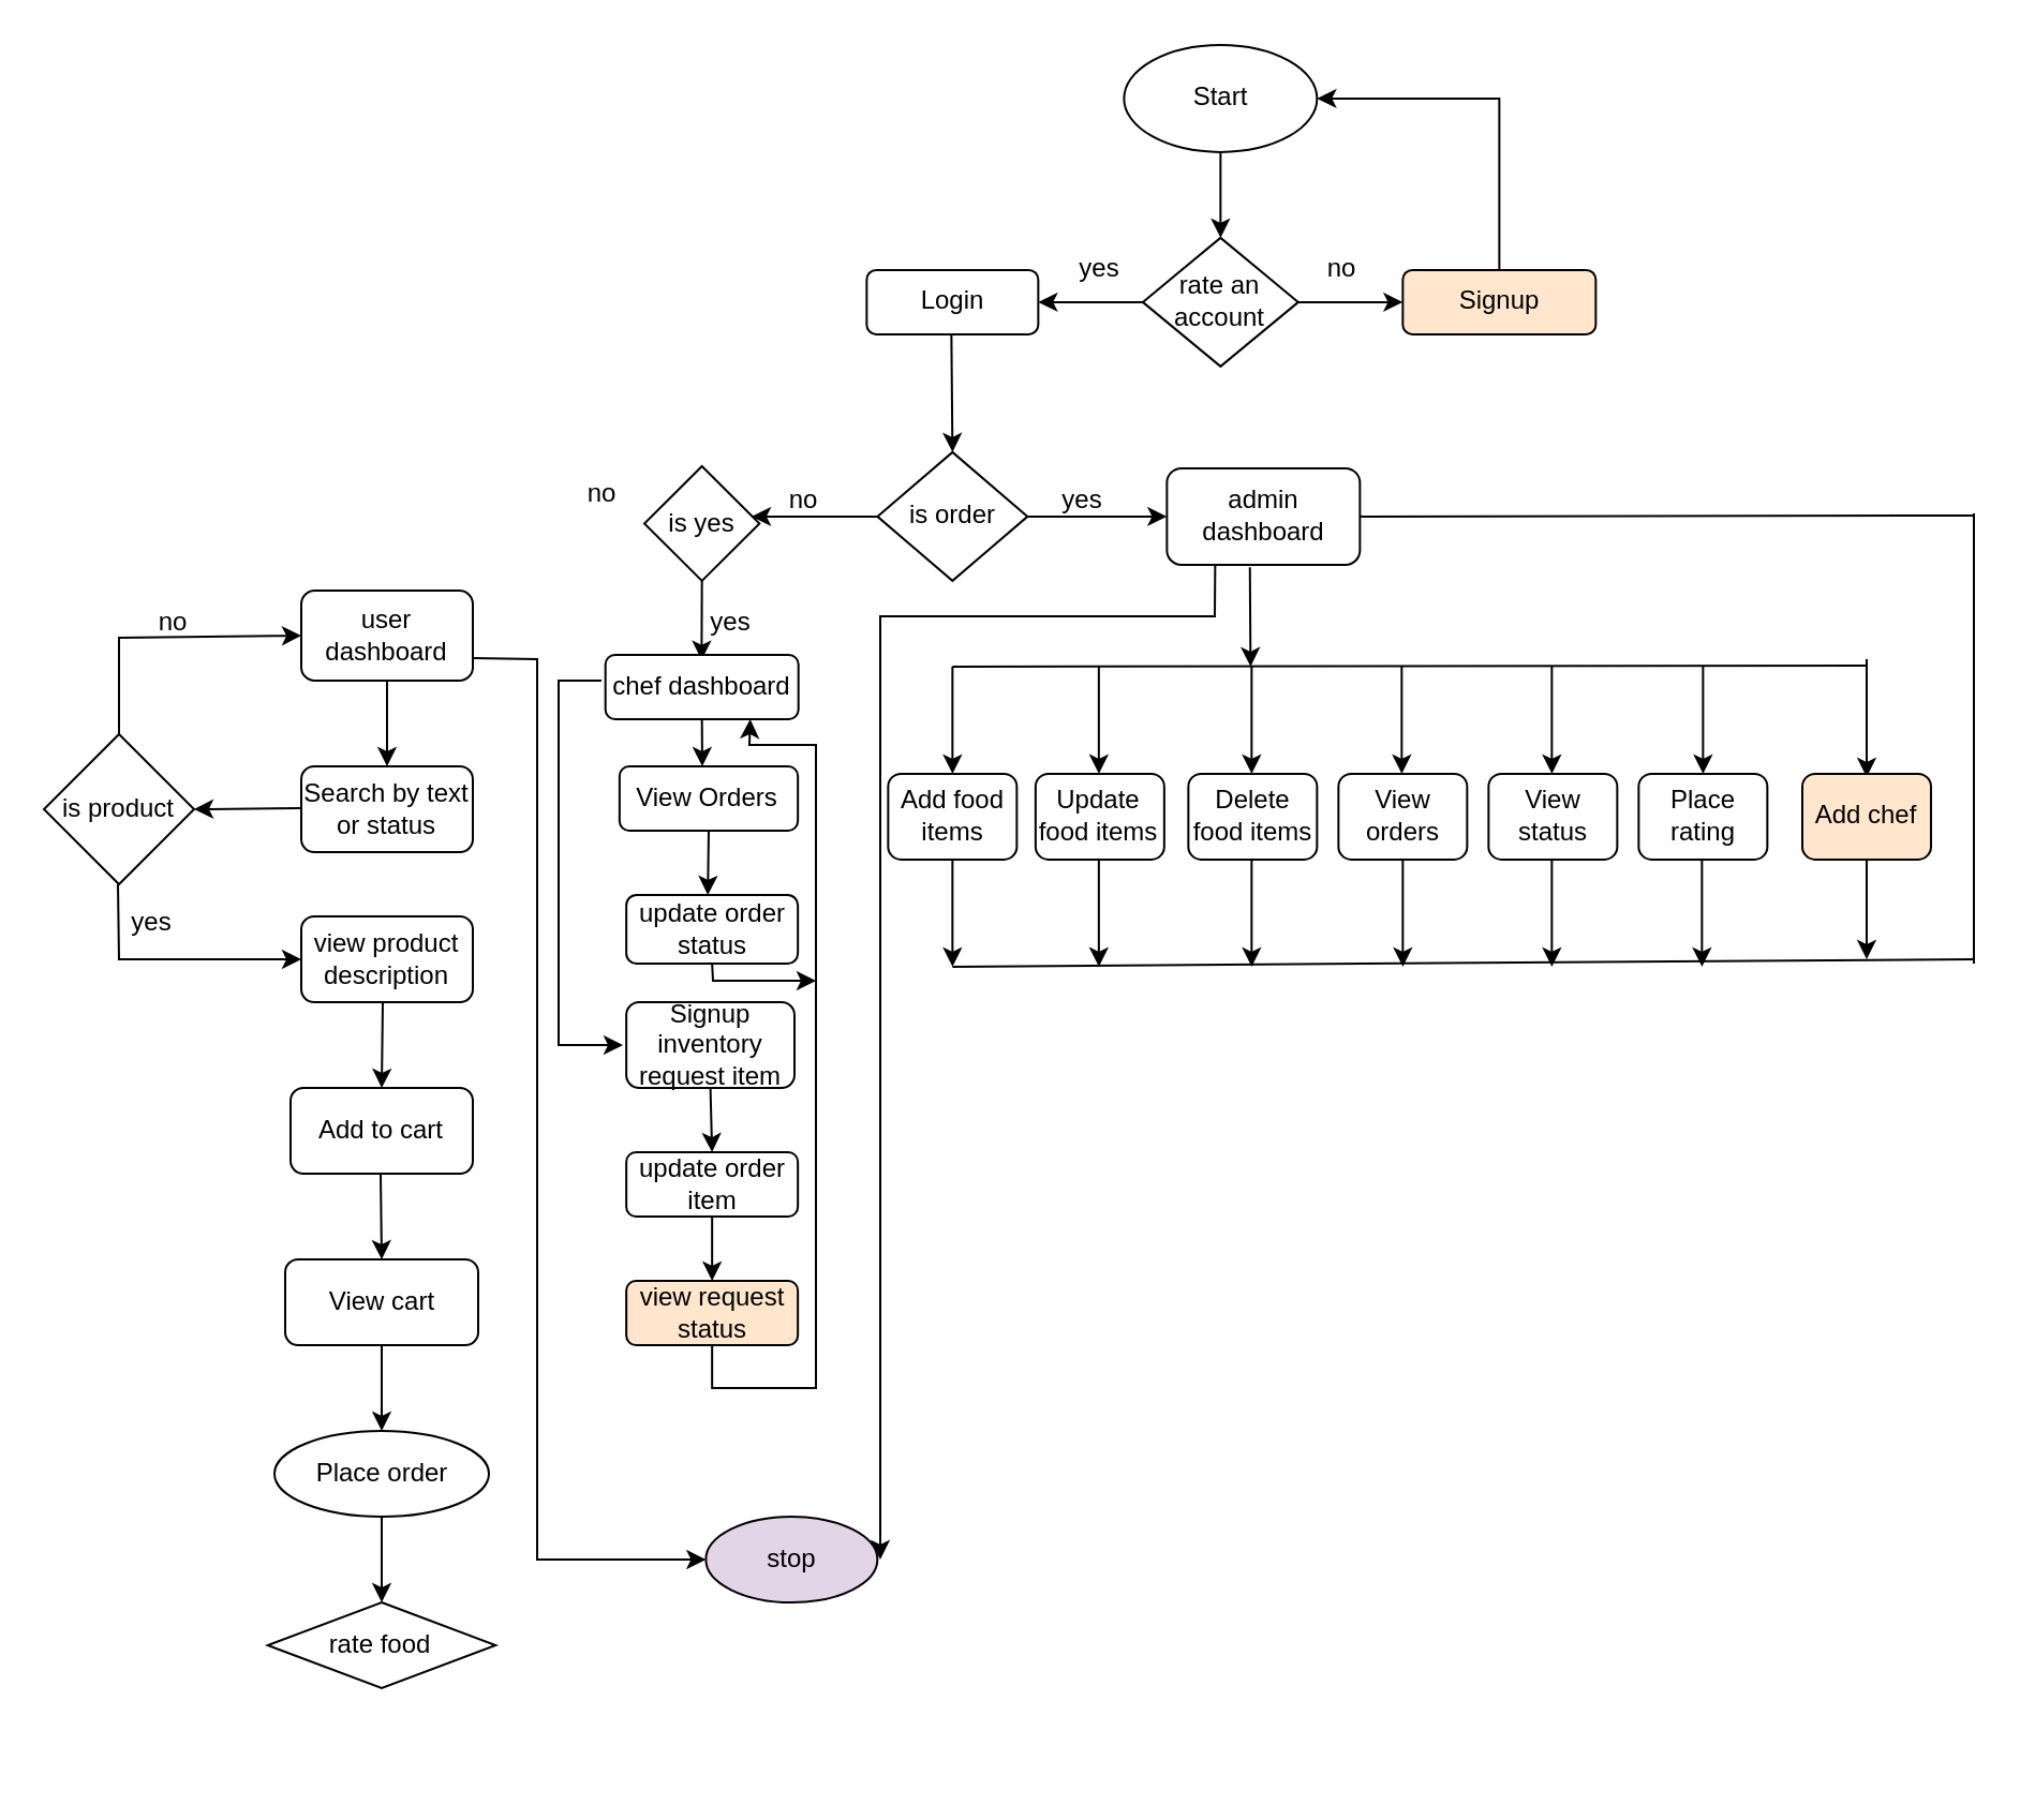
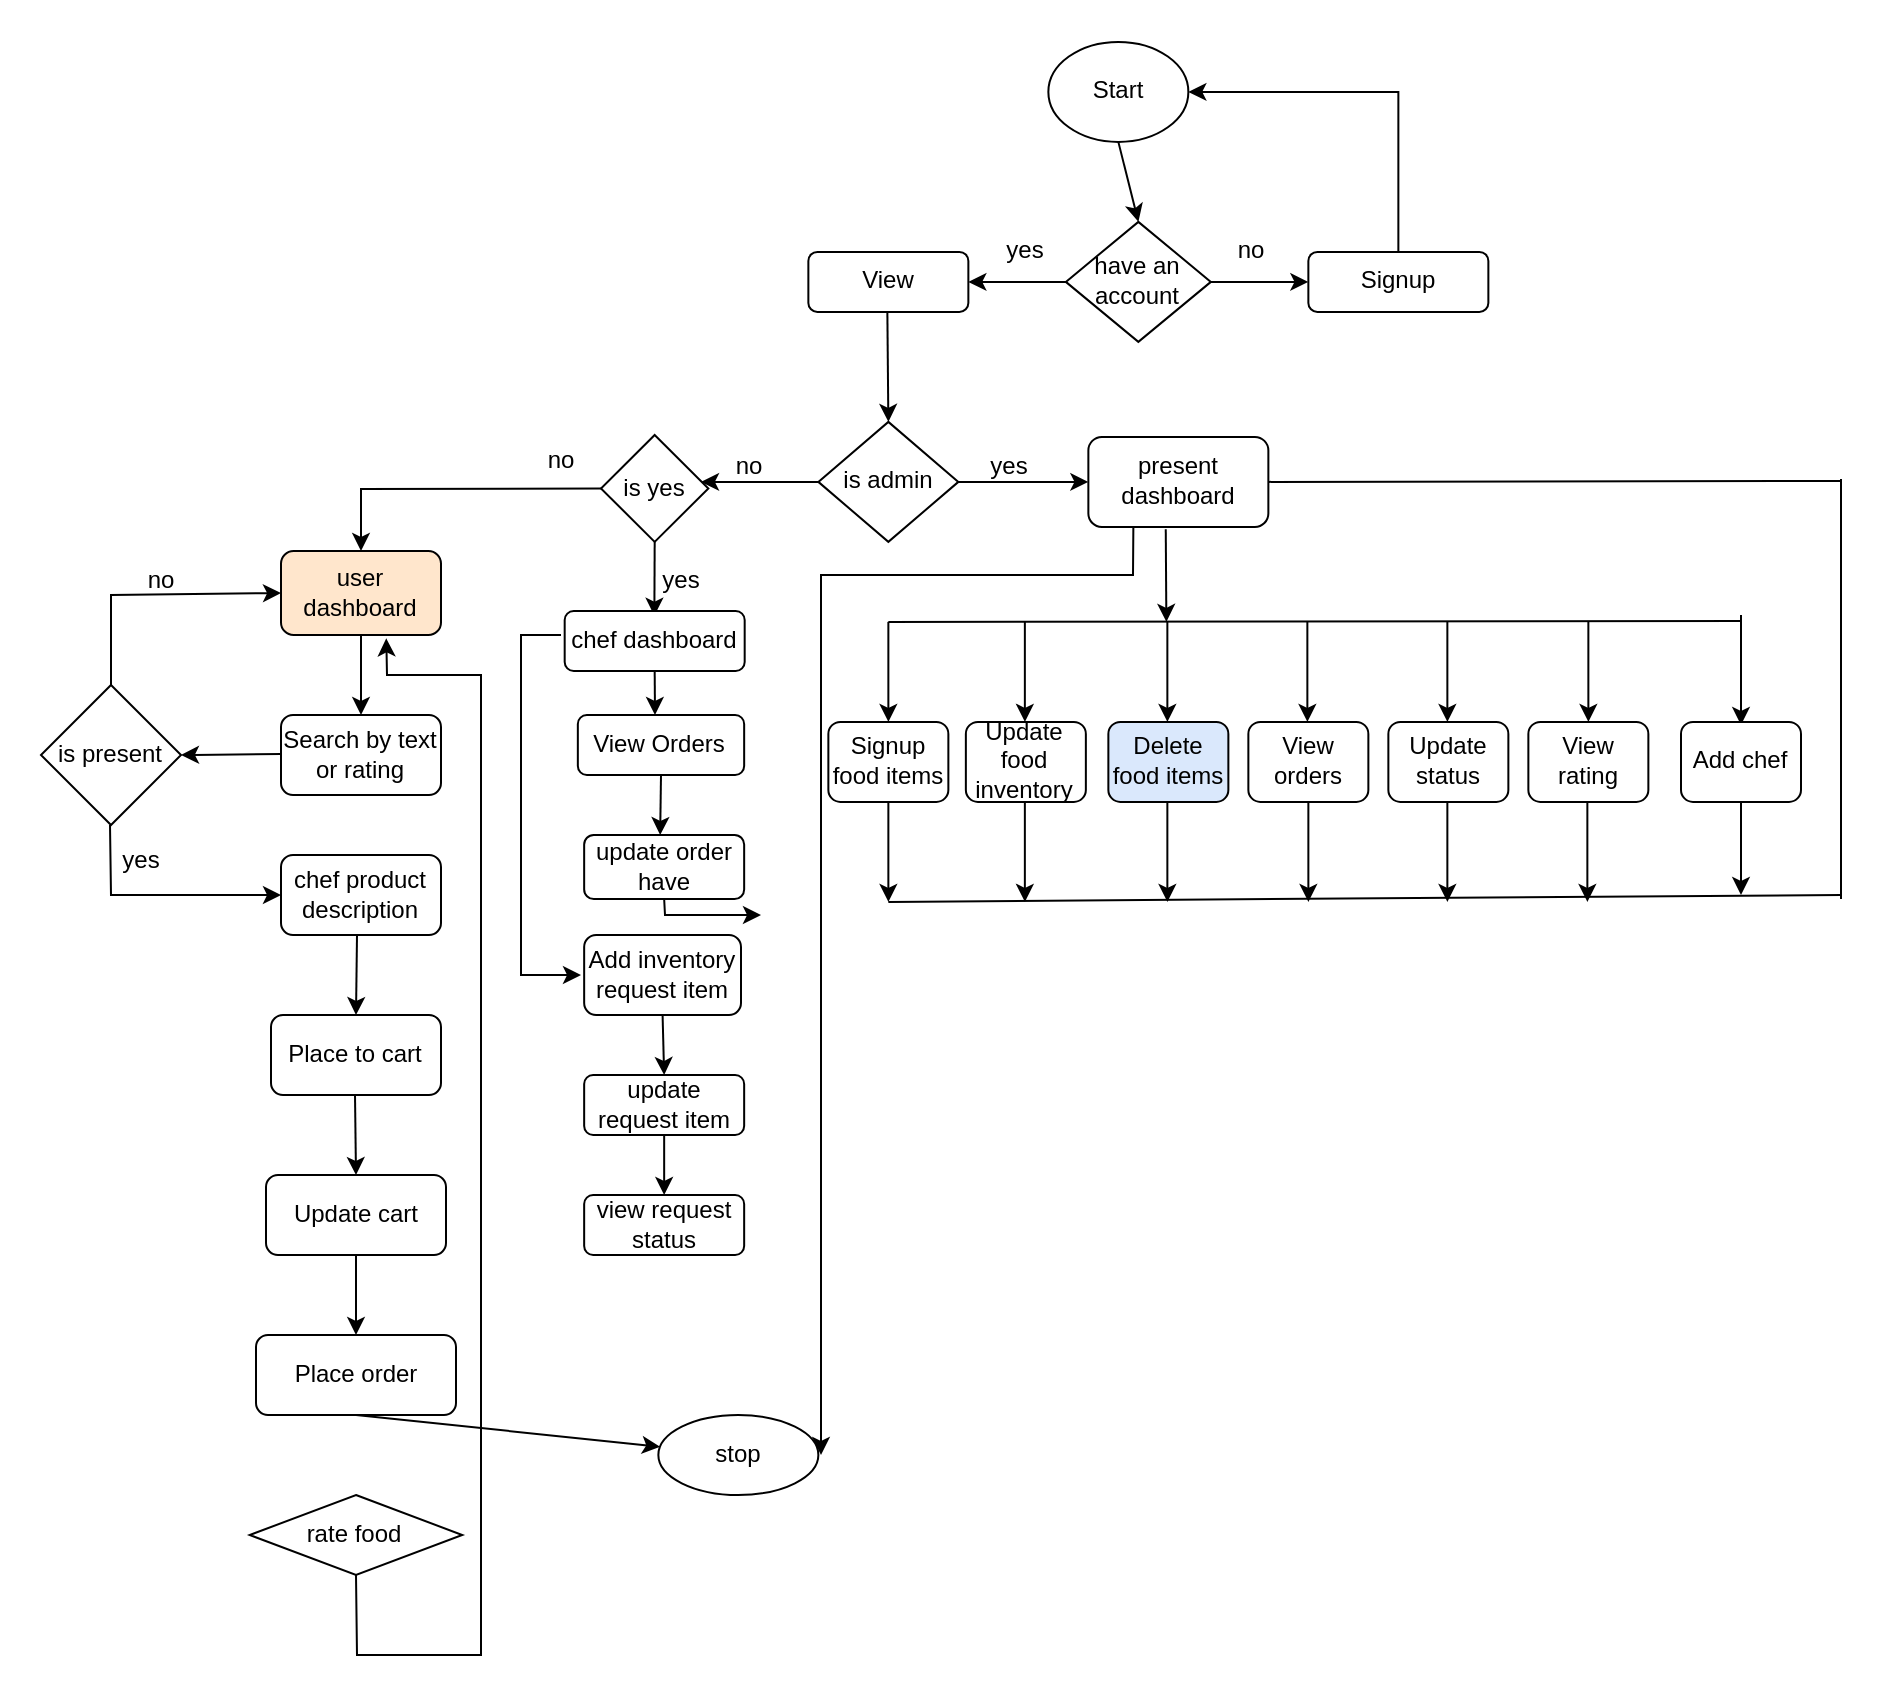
- <mxCell id="2" value="Start" style="ellipse;whiteSpace=wrap;html=1;" parent="1" vertex="1"><mxGeometry x="523.68" y="20.44" width="90" height="50" as="geometry" /></mxCell>
+ <mxCell id="2" value="Start" style="ellipse;whiteSpace=wrap;html=1;" parent="1" vertex="1"><mxGeometry x="523.68" y="20.44" width="70" height="50" as="geometry" /></mxCell>
- <mxCell id="6" value="Login" style="rounded=1;whiteSpace=wrap;html=1;" parent="1" vertex="1"><mxGeometry x="403.68" y="125.44" width="80" height="30" as="geometry" /></mxCell>
+ <mxCell id="6" value="View" style="rounded=1;whiteSpace=wrap;html=1;" parent="1" vertex="1"><mxGeometry x="403.68" y="125.44" width="80" height="30" as="geometry" /></mxCell>
- <mxCell id="4" value="rate an account" style="rhombus;whiteSpace=wrap;html=1;" parent="1" vertex="1"><mxGeometry x="532.43" y="110.44" width="72.5" height="60" as="geometry" /></mxCell>
+ <mxCell id="4" value="have an account" style="rhombus;whiteSpace=wrap;html=1;" parent="1" vertex="1"><mxGeometry x="532.43" y="110.44" width="72.5" height="60" as="geometry" /></mxCell>
- <mxCell id="7" value="Signup" style="rounded=1;whiteSpace=wrap;html=1;fillColor=#ffe6cc;" parent="1" vertex="1"><mxGeometry x="653.68" y="125.44" width="90" height="30" as="geometry" /></mxCell>
+ <mxCell id="7" value="Signup" style="rounded=1;whiteSpace=wrap;html=1;" parent="1" vertex="1"><mxGeometry x="653.68" y="125.44" width="90" height="30" as="geometry" /></mxCell>
- <mxCell id="13" value="is order" style="rhombus;whiteSpace=wrap;html=1;" parent="1" vertex="1"><mxGeometry x="408.68" y="210.44" width="70" height="60" as="geometry" /></mxCell>
+ <mxCell id="13" value="is admin" style="rhombus;whiteSpace=wrap;html=1;" parent="1" vertex="1"><mxGeometry x="408.68" y="210.44" width="70" height="60" as="geometry" /></mxCell>
- <mxCell id="16" value="admin dashboard" style="rounded=1;whiteSpace=wrap;html=1;" parent="1" vertex="1"><mxGeometry x="543.68" y="217.94" width="90" height="45" as="geometry" /></mxCell>
+ <mxCell id="16" value="present dashboard" style="rounded=1;whiteSpace=wrap;html=1;" parent="1" vertex="1"><mxGeometry x="543.68" y="217.94" width="90" height="45" as="geometry" /></mxCell>
+ <mxCell id="67" value="" style="endArrow=classic;html=1;rounded=0;exitX=0;exitY=0.5;exitDx=0;exitDy=0;entryX=0.5;entryY=0;entryDx=0;entryDy=0;" parent="1" source="64" target="42" edge="1"><mxGeometry width="50" height="50" relative="1" as="geometry"><mxPoint x="310" y="303.72" as="sourcePoint" /><mxPoint x="470" y="487" as="targetPoint" /><Array as="points"><mxPoint x="180" y="244" /></Array></mxGeometry></mxCell>
- <mxCell id="42" value="user dashboard" style="rounded=1;whiteSpace=wrap;html=1;" parent="1" vertex="1"><mxGeometry x="140" y="275" width="80" height="42" as="geometry" /></mxCell>
+ <mxCell id="42" value="user dashboard" style="rounded=1;whiteSpace=wrap;html=1;fillColor=#ffe6cc;" parent="1" vertex="1"><mxGeometry x="140" y="275" width="80" height="42" as="geometry" /></mxCell>
- <mxCell id="46" value="is product" style="rhombus;whiteSpace=wrap;html=1;" parent="1" vertex="1"><mxGeometry y="342" width="70" height="70" as="geometry" x="20" /></mxCell>
+ <mxCell id="46" value="is present" style="rhombus;whiteSpace=wrap;html=1;" parent="1" vertex="1"><mxGeometry y="342" width="70" height="70" as="geometry" x="20" /></mxCell>
- <mxCell id="44" value="Search by text or status" style="rounded=1;whiteSpace=wrap;html=1;" parent="1" vertex="1"><mxGeometry x="140" y="357" width="80" height="40" as="geometry" /></mxCell>
+ <mxCell id="44" value="Search by text or rating" style="rounded=1;whiteSpace=wrap;html=1;" parent="1" vertex="1"><mxGeometry x="140" y="357" width="80" height="40" as="geometry" /></mxCell>
- <mxCell id="20" value="Add food items" style="rounded=1;whiteSpace=wrap;html=1;" parent="1" vertex="1"><mxGeometry x="413.68" y="360.44" width="60" height="40" as="geometry" /></mxCell>
+ <mxCell id="20" value="Signup food items" style="rounded=1;whiteSpace=wrap;html=1;" parent="1" vertex="1"><mxGeometry x="413.68" y="360.44" width="60" height="40" as="geometry" /></mxCell>
- <mxCell id="22" value="Update food items" style="rounded=1;whiteSpace=wrap;html=1;" parent="1" vertex="1"><mxGeometry x="482.43" y="360.44" width="60" height="40" as="geometry" /></mxCell>
+ <mxCell id="22" value="Update food inventory" style="rounded=1;whiteSpace=wrap;html=1;" parent="1" vertex="1"><mxGeometry x="482.43" y="360.44" width="60" height="40" as="geometry" /></mxCell>
- <mxCell id="25" value="View status" style="rounded=1;whiteSpace=wrap;html=1;" parent="1" vertex="1"><mxGeometry x="693.68" y="360.44" width="60" height="40" as="geometry" /></mxCell>
+ <mxCell id="25" value="Update status" style="rounded=1;whiteSpace=wrap;html=1;" parent="1" vertex="1"><mxGeometry x="693.68" y="360.44" width="60" height="40" as="geometry" /></mxCell>
- <mxCell id="26" value="Place rating" style="rounded=1;whiteSpace=wrap;html=1;" parent="1" vertex="1"><mxGeometry x="763.68" y="360.44" width="60" height="40" as="geometry" /></mxCell>
+ <mxCell id="26" value="View rating" style="rounded=1;whiteSpace=wrap;html=1;" parent="1" vertex="1"><mxGeometry x="763.68" y="360.44" width="60" height="40" as="geometry" /></mxCell>
- <mxCell id="23" value="Delete food items" style="rounded=1;whiteSpace=wrap;html=1;" parent="1" vertex="1"><mxGeometry x="553.68" y="360.44" width="60" height="40" as="geometry" /></mxCell>
+ <mxCell id="23" value="Delete food items" style="rounded=1;whiteSpace=wrap;html=1;fillColor=#dae8fc;" parent="1" vertex="1"><mxGeometry x="553.68" y="360.44" width="60" height="40" as="geometry" /></mxCell>
- <mxCell id="83" value="Add chef" style="rounded=1;whiteSpace=wrap;html=1;fillColor=#ffe6cc;" vertex="1" parent="1"><mxGeometry x="840" y="360.44" width="60" height="40" as="geometry" /></mxCell>
+ <mxCell id="83" value="Add chef" style="rounded=1;whiteSpace=wrap;html=1;" vertex="1" parent="1"><mxGeometry x="840" y="360.44" width="60" height="40" as="geometry" /></mxCell>
- <mxCell id="70" value="update order status" style="rounded=1;whiteSpace=wrap;html=1;" vertex="1" parent="1"><mxGeometry x="291.58" y="417" width="80" height="32" as="geometry" /></mxCell>
+ <mxCell id="70" value="update order have" style="rounded=1;whiteSpace=wrap;html=1;" vertex="1" parent="1"><mxGeometry x="291.58" y="417" width="80" height="32" as="geometry" /></mxCell>
- <mxCell id="51" value="view product description" style="rounded=1;whiteSpace=wrap;html=1;" parent="1" vertex="1"><mxGeometry x="140" y="427" width="80" height="40" as="geometry" /></mxCell>
+ <mxCell id="51" value="chef product description" style="rounded=1;whiteSpace=wrap;html=1;" parent="1" vertex="1"><mxGeometry x="140" y="427" width="80" height="40" as="geometry" /></mxCell>
- <mxCell id="72" value="Signup inventory request item" style="rounded=1;whiteSpace=wrap;html=1;" vertex="1" parent="1"><mxGeometry x="291.58" y="467" width="78.42" height="40" as="geometry" /></mxCell>
+ <mxCell id="72" value="Add inventory request item" style="rounded=1;whiteSpace=wrap;html=1;" vertex="1" parent="1"><mxGeometry x="291.58" y="467" width="78.42" height="40" as="geometry" /></mxCell>
- <mxCell id="77" value="" style="endArrow=classic;html=1;rounded=0;exitX=0.5;exitY=1;exitDx=0;exitDy=0;entryX=0.75;entryY=1;entryDx=0;entryDy=0;" edge="1" parent="1" source="76" target="78"><mxGeometry width="50" height="50" relative="1" as="geometry"><mxPoint x="291.58" y="487" as="sourcePoint" /><mxPoint x="390" y="317" as="targetPoint" /><Array as="points"><mxPoint x="331.58" y="647" /><mxPoint x="360" y="647" /><mxPoint x="380" y="647" /><mxPoint x="380" y="347" /><mxPoint x="349" y="347" /></Array></mxGeometry></mxCell>
- <mxCell id="53" value="Add to cart" style="rounded=1;whiteSpace=wrap;html=1;" parent="1" vertex="1"><mxGeometry x="135" y="507" width="85" height="40" as="geometry" /></mxCell>
+ <mxCell id="53" value="Place to cart" style="rounded=1;whiteSpace=wrap;html=1;" parent="1" vertex="1"><mxGeometry x="135" y="507" width="85" height="40" as="geometry" /></mxCell>
- <mxCell id="61" value="" style="endArrow=classic;html=1;rounded=0;exitX=1;exitY=0.75;exitDx=0;exitDy=0;entryX=0;entryY=0.5;entryDx=0;entryDy=0;" parent="1" source="42" edge="1" target="63"><mxGeometry width="50" height="50" relative="1" as="geometry"><mxPoint x="290" y="307" as="sourcePoint" /><mxPoint x="320" y="727" as="targetPoint" /><Array as="points"><mxPoint x="250" y="307" /><mxPoint x="250" y="727" /></Array></mxGeometry></mxCell>
- <mxCell id="74" value="update order item" style="rounded=1;whiteSpace=wrap;html=1;" vertex="1" parent="1"><mxGeometry x="291.58" y="537" width="80" height="30" as="geometry" /></mxCell>
+ <mxCell id="74" value="update request item" style="rounded=1;whiteSpace=wrap;html=1;" vertex="1" parent="1"><mxGeometry x="291.58" y="537" width="80" height="30" as="geometry" /></mxCell>
+ <mxCell id="60" value="" style="endArrow=classic;html=1;rounded=0;exitX=0.5;exitY=1;exitDx=0;exitDy=0;entryX=0.658;entryY=1.04;entryDx=0;entryDy=0;entryPerimeter=0;" parent="1" source="59" target="42" edge="1"><mxGeometry width="50" height="50" relative="1" as="geometry"><mxPoint x="250" y="787" as="sourcePoint" /><mxPoint x="210" y="327" as="targetPoint" /><Array as="points"><mxPoint x="178" y="827" /><mxPoint x="240" y="827" /><mxPoint x="240" y="337" /><mxPoint x="193" y="337" /></Array></mxGeometry></mxCell>
- <mxCell id="55" value="View cart" style="rounded=1;whiteSpace=wrap;html=1;" parent="1" vertex="1"><mxGeometry x="132.5" y="587" width="90" height="40" as="geometry" /></mxCell>
+ <mxCell id="55" value="Update cart" style="rounded=1;whiteSpace=wrap;html=1;" parent="1" vertex="1"><mxGeometry x="132.5" y="587" width="90" height="40" as="geometry" /></mxCell>
- <mxCell id="76" value="view request status" style="rounded=1;whiteSpace=wrap;html=1;fillColor=#ffe6cc;" vertex="1" parent="1"><mxGeometry x="291.58" y="597" width="80" height="30" as="geometry" /></mxCell>
+ <mxCell id="76" value="view request status" style="rounded=1;whiteSpace=wrap;html=1;" vertex="1" parent="1"><mxGeometry x="291.58" y="597" width="80" height="30" as="geometry" /></mxCell>
- <mxCell id="56" value="Place order" style="ellipse;whiteSpace=wrap;html=1;" parent="1" vertex="1"><mxGeometry x="127.5" y="667" width="100" height="40" as="geometry" /></mxCell>
+ <mxCell id="56" value="Place order" style="rounded=1;whiteSpace=wrap;html=1;" parent="1" vertex="1"><mxGeometry x="127.5" y="667" width="100" height="40" as="geometry" /></mxCell>
- <mxCell id="58" value="" style="endArrow=classic;html=1;rounded=0;exitX=0.5;exitY=1;exitDx=0;exitDy=0;" parent="1" source="56" target="59" edge="1"><mxGeometry width="50" height="50" relative="1" as="geometry"><mxPoint x="230" y="787" as="sourcePoint" /><mxPoint x="178" y="757" as="targetPoint" /></mxGeometry></mxCell>
+ <mxCell id="58" value="" style="endArrow=classic;html=1;rounded=0;exitX=0.5;exitY=1;exitDx=0;exitDy=0;" parent="1" source="56" target="63" edge="1"><mxGeometry width="50" height="50" relative="1" as="geometry"><mxPoint x="230" y="787" as="sourcePoint" /><mxPoint x="178" y="757" as="targetPoint" /></mxGeometry></mxCell>
- <mxCell id="63" value="stop" style="ellipse;whiteSpace=wrap;html=1;fillColor=#e1d5e7;" parent="1" vertex="1"><mxGeometry x="328.68" y="707" width="80" height="40" as="geometry" /></mxCell>
+ <mxCell id="63" value="stop" style="ellipse;whiteSpace=wrap;html=1;" parent="1" vertex="1"><mxGeometry x="328.68" y="707" width="80" height="40" as="geometry" /></mxCell>
